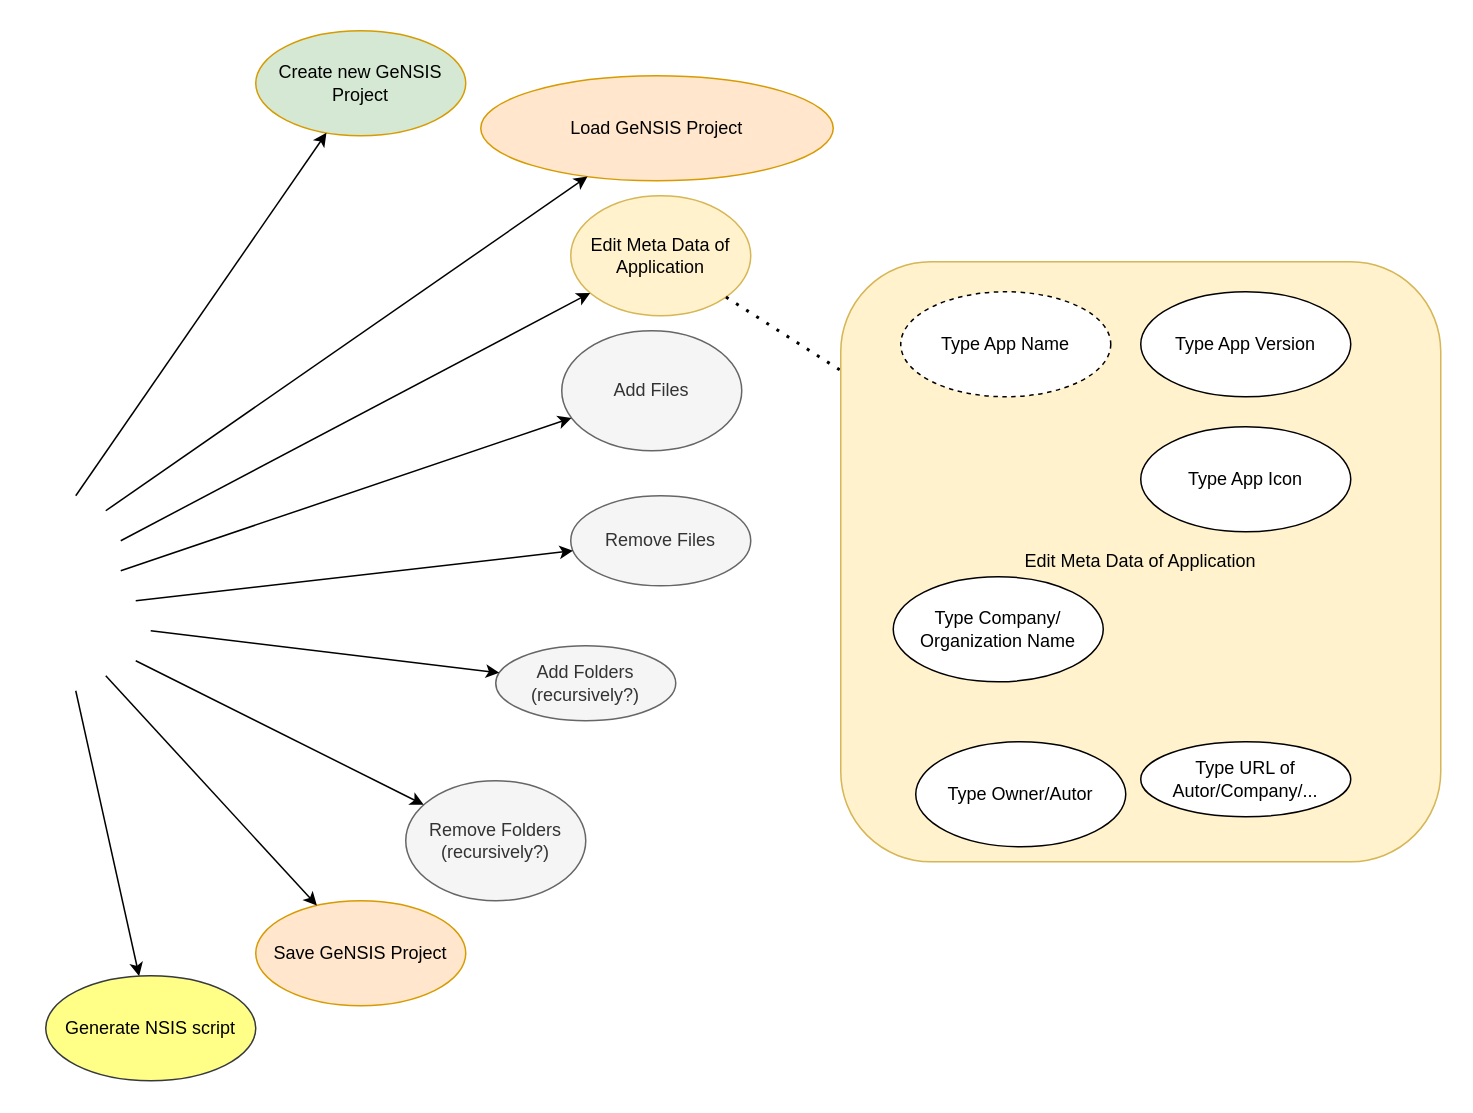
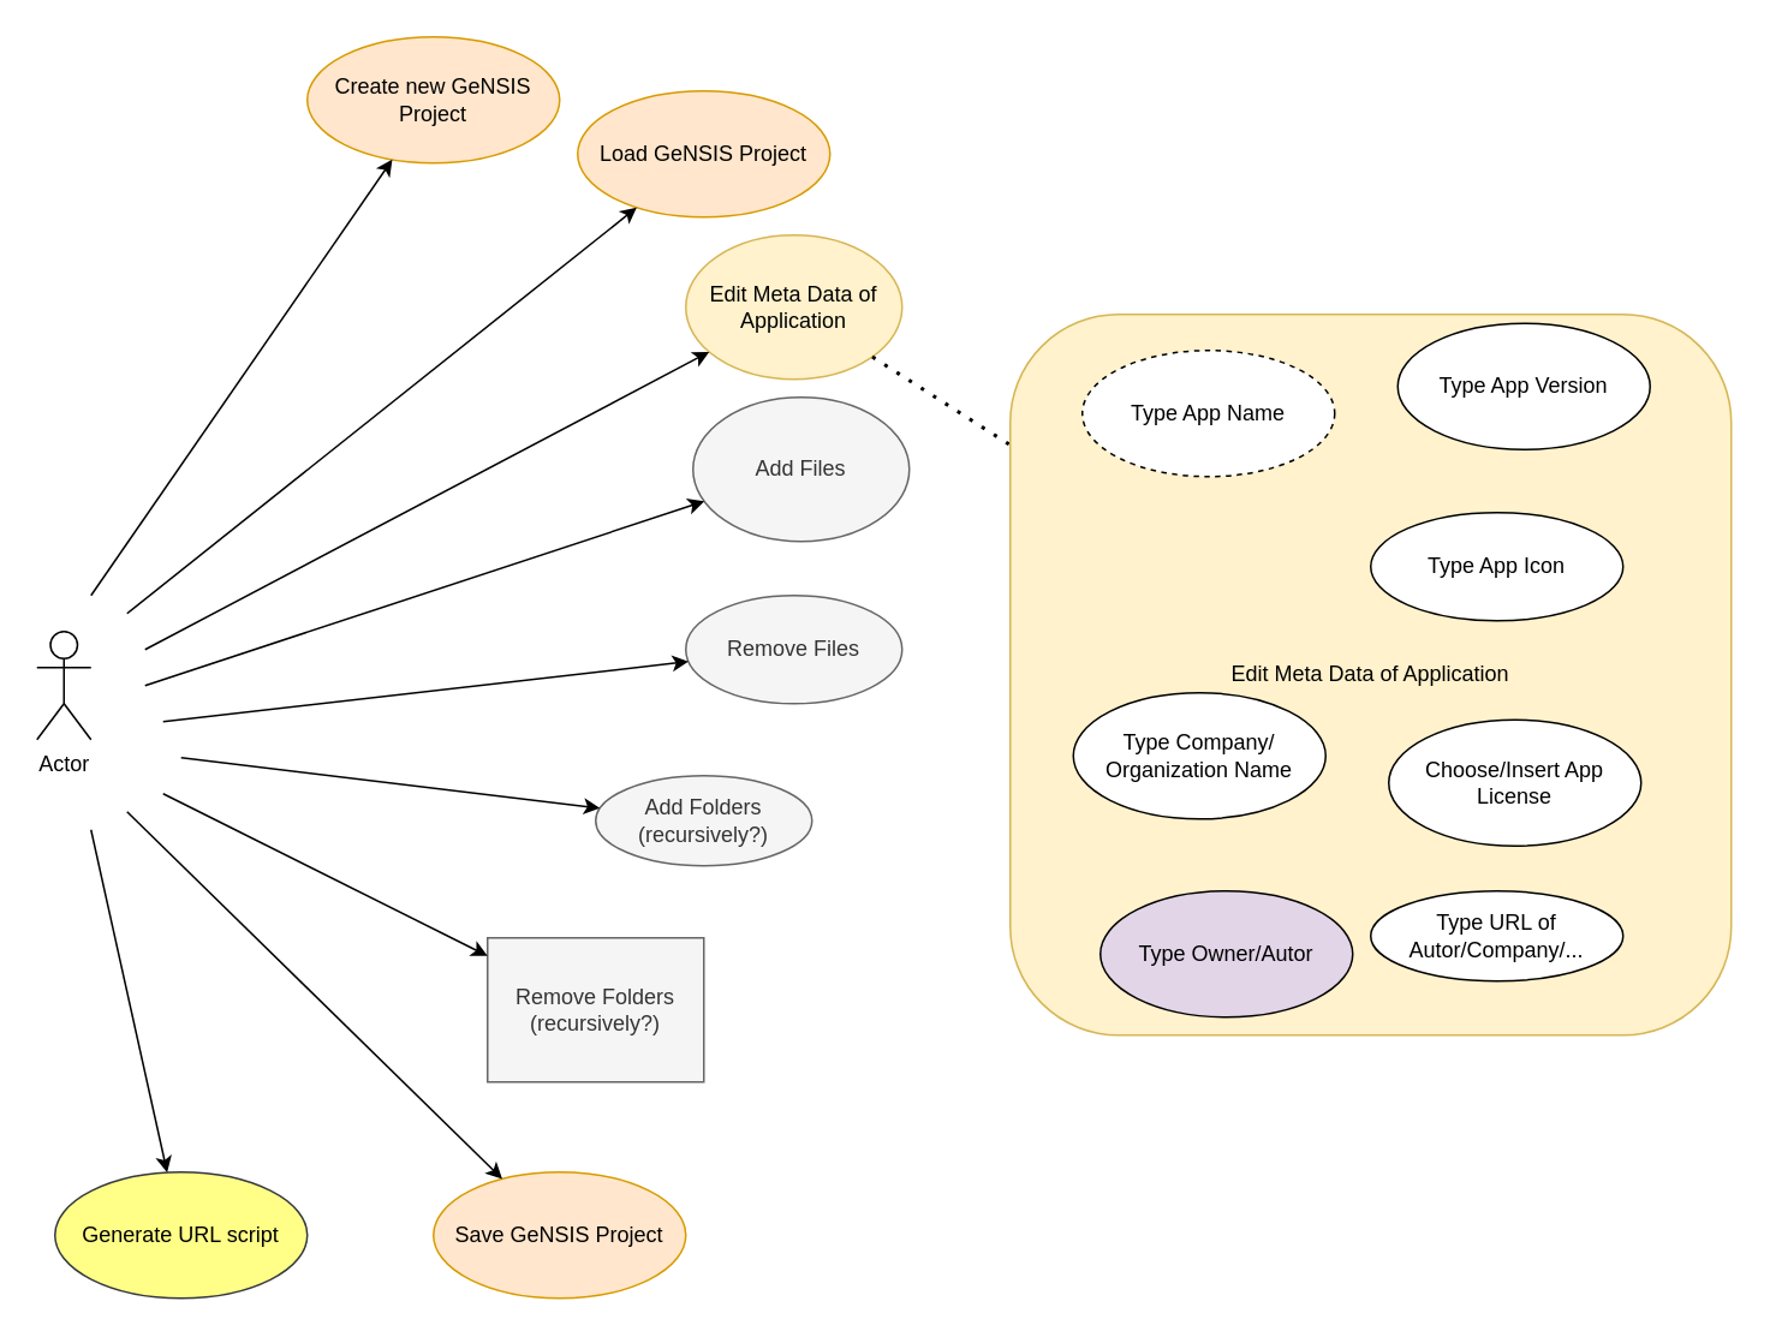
- <mxCell id="3" value="Create new GeNSIS Project" style="ellipse;whiteSpace=wrap;html=1;fillColor=#d5e8d4;strokeColor=#d79b00;" vertex="1" parent="1"><mxGeometry x="170" y="20" width="140" height="70" as="geometry" /></mxCell>
+ <mxCell id="3" value="Create new GeNSIS Project" style="ellipse;whiteSpace=wrap;html=1;fillColor=#ffe6cc;strokeColor=#d79b00;" vertex="1" parent="1"><mxGeometry x="170" y="20" width="140" height="70" as="geometry" /></mxCell>
- <mxCell id="5" value="Load GeNSIS Project" style="ellipse;whiteSpace=wrap;html=1;fillColor=#ffe6cc;strokeColor=#d79b00;" vertex="1" parent="1"><mxGeometry x="320" y="50" width="235" height="70" as="geometry" /></mxCell>
+ <mxCell id="5" value="Load GeNSIS Project" style="ellipse;whiteSpace=wrap;html=1;fillColor=#ffe6cc;strokeColor=#d79b00;" vertex="1" parent="1"><mxGeometry x="320" y="50" width="140" height="70" as="geometry" /></mxCell>
- <mxCell id="25" value="Type App Version" style="ellipse;whiteSpace=wrap;html=1;" vertex="1" parent="22"><mxGeometry x="200" y="20" width="140" height="70" as="geometry" /></mxCell>
+ <mxCell id="25" value="Type App Version" style="ellipse;whiteSpace=wrap;html=1;" vertex="1" parent="22"><mxGeometry x="215" y="5" width="140" height="70" as="geometry" /></mxCell>
- <mxCell id="7" value="Add Files" style="ellipse;whiteSpace=wrap;html=1;fillColor=#f5f5f5;fontColor=#333333;strokeColor=#666666;" vertex="1" parent="1"><mxGeometry x="374" y="220" width="120" height="80" as="geometry" /></mxCell>
+ <mxCell id="7" value="Add Files" style="ellipse;whiteSpace=wrap;html=1;fillColor=#f5f5f5;fontColor=#333333;strokeColor=#666666;" vertex="1" parent="1"><mxGeometry x="384" y="220" width="120" height="80" as="geometry" /></mxCell>
- <mxCell id="26" value="Type App Icon" style="ellipse;whiteSpace=wrap;html=1;" vertex="1" parent="22"><mxGeometry x="200" y="110" width="140" height="70" as="geometry" /></mxCell>
+ <mxCell id="26" value="Type App Icon" style="ellipse;whiteSpace=wrap;html=1;" vertex="1" parent="22"><mxGeometry x="200" y="110" width="140" height="60" as="geometry" /></mxCell>
+ <mxCell id="2" value="Actor" style="shape=umlActor;verticalLabelPosition=bottom;verticalAlign=top;html=1;" vertex="1" parent="1"><mxGeometry x="20" y="350" width="30" height="60" as="geometry" /></mxCell>
+ <mxCell id="28" value="Choose/Insert App License" style="ellipse;whiteSpace=wrap;html=1;" vertex="1" parent="22"><mxGeometry x="210" y="225" width="140" height="70" as="geometry" /></mxCell>
- <mxCell id="29" value="Type Owner/Autor" style="ellipse;whiteSpace=wrap;html=1;" vertex="1" parent="22"><mxGeometry x="50" y="320" width="140" height="70" as="geometry" /></mxCell>
+ <mxCell id="29" value="Type Owner/Autor" style="ellipse;whiteSpace=wrap;html=1;fillColor=#e1d5e7;" vertex="1" parent="22"><mxGeometry x="50" y="320" width="140" height="70" as="geometry" /></mxCell>
- <mxCell id="15" value="Remove Folders&lt;br&gt;(recursively?)" style="ellipse;whiteSpace=wrap;html=1;fillColor=#f5f5f5;fontColor=#333333;strokeColor=#666666;" vertex="1" parent="1"><mxGeometry x="270" y="520" width="120" height="80" as="geometry" /></mxCell>
+ <mxCell id="15" value="Remove Folders&lt;br&gt;(recursively?)" style="whiteSpace=wrap;html=1;fillColor=#f5f5f5;fontColor=#333333;strokeColor=#666666;rounded=0;" vertex="1" parent="1"><mxGeometry x="270" y="520" width="120" height="80" as="geometry" /></mxCell>
- <mxCell id="4" value="Save GeNSIS Project" style="ellipse;whiteSpace=wrap;html=1;fillColor=#ffe6cc;strokeColor=#d79b00;" vertex="1" parent="1"><mxGeometry x="170" y="600" width="140" height="70" as="geometry" /></mxCell>
+ <mxCell id="4" value="Save GeNSIS Project" style="ellipse;whiteSpace=wrap;html=1;fillColor=#ffe6cc;strokeColor=#d79b00;" vertex="1" parent="1"><mxGeometry x="240" y="650" width="140" height="70" as="geometry" /></mxCell>
- <mxCell id="9" value="Generate NSIS script" style="ellipse;whiteSpace=wrap;html=1;fillColor=#ffff88;strokeColor=#36393d;" vertex="1" parent="1"><mxGeometry x="30" y="650" width="140" height="70" as="geometry" /></mxCell>
+ <mxCell id="9" value="Generate URL script" style="ellipse;whiteSpace=wrap;html=1;fillColor=#ffff88;strokeColor=#36393d;" vertex="1" parent="1"><mxGeometry x="30" y="650" width="140" height="70" as="geometry" /></mxCell>
